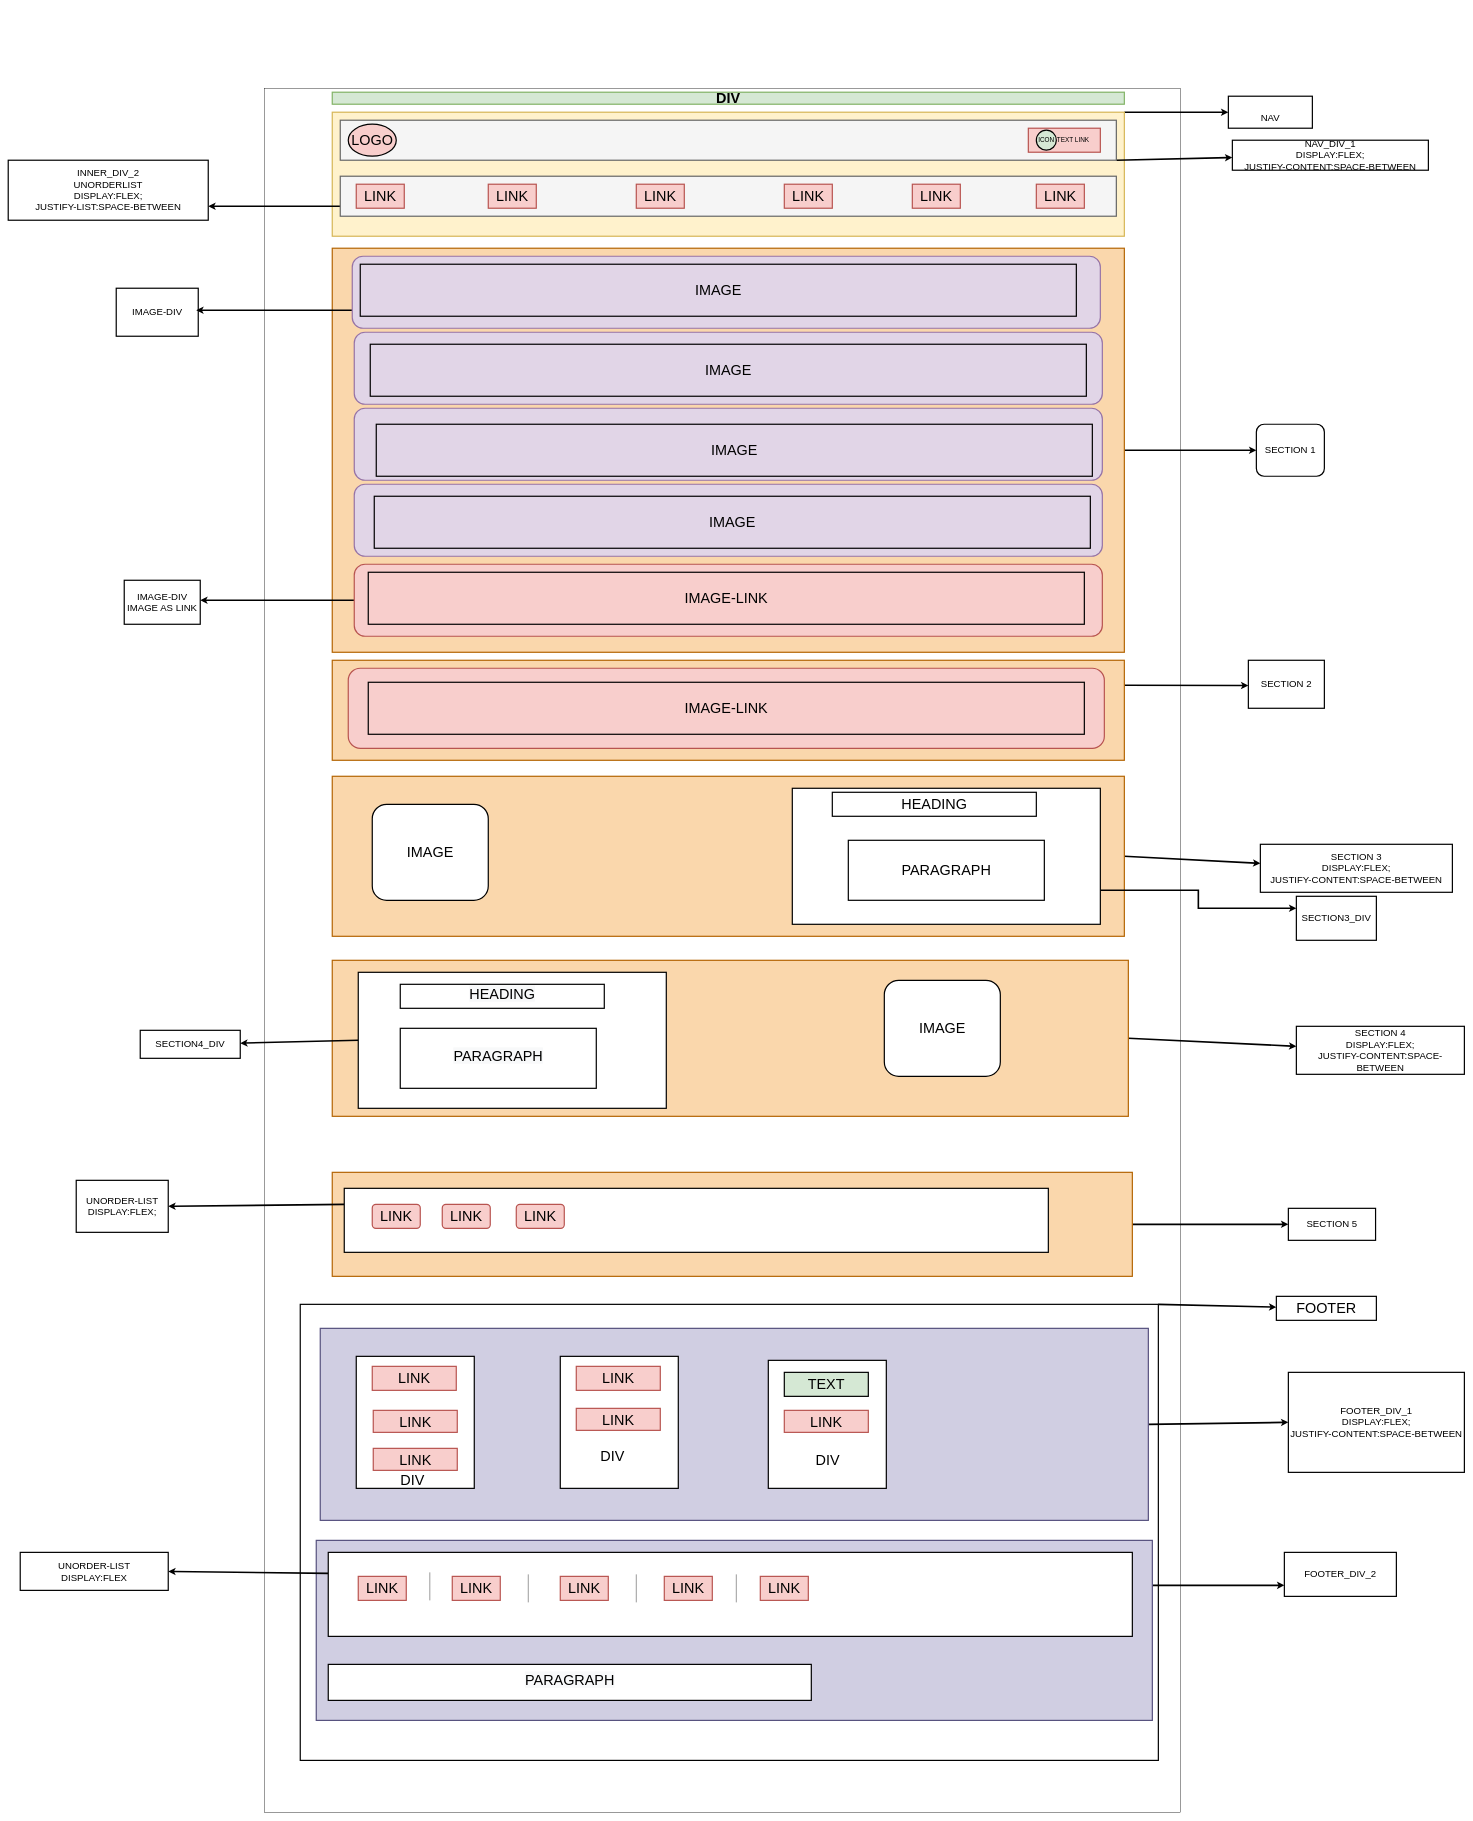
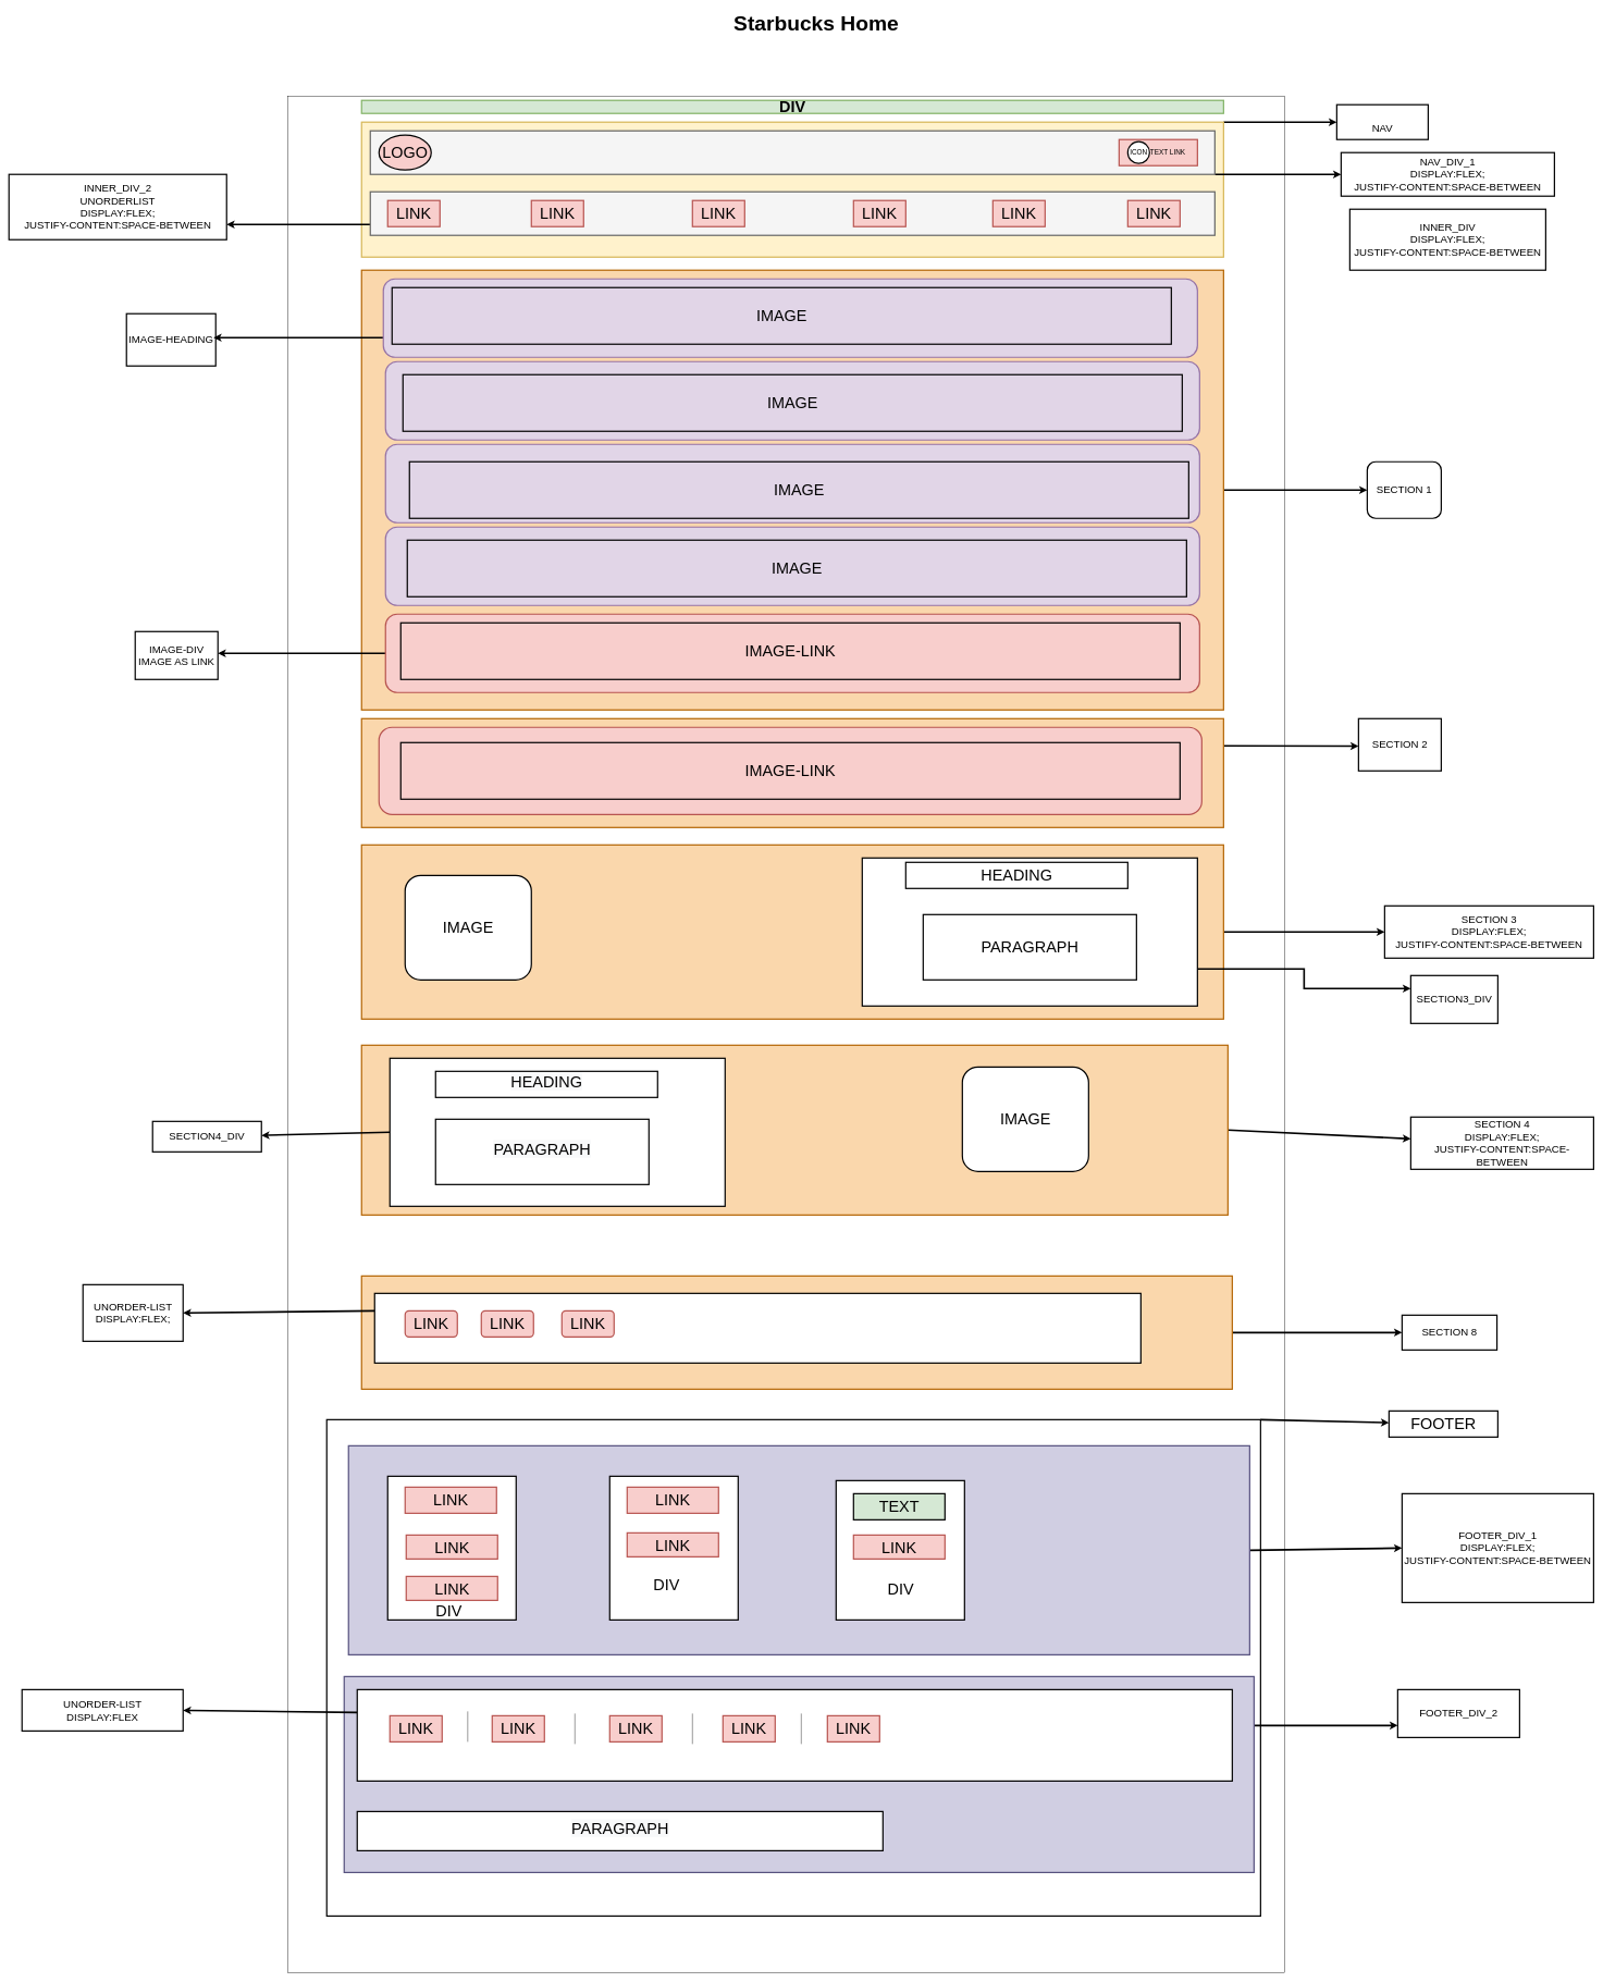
+ <mxCell id="2" value="&lt;h1&gt;&lt;font style=&quot;font-size: 48px;&quot;&gt;Starbucks Home&lt;/font&gt;&lt;/h1&gt;" style="text;html=1;strokeColor=none;fillColor=none;spacing=5;spacingTop=-20;whiteSpace=wrap;overflow=hidden;rounded=0;" parent="1" vertex="1"><mxGeometry x="1680" y="20" width="490" height="100" as="geometry" /></mxCell>
- <mxCell id="11" value="&lt;font size=&quot;3&quot;&gt;ICON&lt;/font&gt;" style="ellipse;whiteSpace=wrap;html=1;aspect=fixed;strokeWidth=3;fillColor=#d5e8d4;" parent="1" vertex="1"><mxGeometry x="2590" y="325" width="50" height="50" as="geometry" /></mxCell>
+ <mxCell id="11" value="&lt;font size=&quot;3&quot;&gt;ICON&lt;/font&gt;" style="ellipse;whiteSpace=wrap;html=1;aspect=fixed;strokeWidth=3;" parent="1" vertex="1"><mxGeometry x="2590" y="325" width="50" height="50" as="geometry" /></mxCell>
- <mxCell id="80" value="NAV_DIV_1&lt;br&gt;DISPLAY:FLEX;&lt;br&gt;JUSTIFY-CONTENT:SPACE-BETWEEN" style="rounded=0;whiteSpace=wrap;html=1;strokeWidth=3;fontSize=24;fillColor=none;" parent="1" vertex="1"><mxGeometry x="3080" y="350" width="490" height="75" as="geometry" /></mxCell>
+ <mxCell id="80" value="NAV_DIV_1&lt;br&gt;DISPLAY:FLEX;&lt;br&gt;JUSTIFY-CONTENT:SPACE-BETWEEN" style="rounded=0;whiteSpace=wrap;html=1;strokeWidth=3;fontSize=24;fillColor=none;" parent="1" vertex="1"><mxGeometry x="3080" y="350" width="490" height="100" as="geometry" /></mxCell>
- <mxCell id="82" value="INNER_DIV_2&lt;br&gt;UNORDERLIST&lt;br&gt;DISPLAY:FLEX;&lt;br&gt;JUSTIFY-LIST:SPACE-BETWEEN" style="rounded=0;whiteSpace=wrap;html=1;strokeWidth=3;fontSize=24;fillColor=none;" parent="1" vertex="1"><mxGeometry x="20" y="400" width="500" height="150" as="geometry" /></mxCell>
+ <mxCell id="82" value="INNER_DIV_2&lt;br&gt;UNORDERLIST&lt;br&gt;DISPLAY:FLEX;&lt;br&gt;JUSTIFY-CONTENT:SPACE-BETWEEN" style="rounded=0;whiteSpace=wrap;html=1;strokeWidth=3;fontSize=24;fillColor=none;" parent="1" vertex="1"><mxGeometry x="20" y="400" width="500" height="150" as="geometry" /></mxCell>
+ <mxCell id="81" value="INNER_DIV&lt;br&gt;DISPLAY:FLEX;&lt;br&gt;JUSTIFY-CONTENT:SPACE-BETWEEN" style="rounded=0;whiteSpace=wrap;html=1;strokeWidth=3;fontSize=24;fillColor=none;" parent="1" vertex="1"><mxGeometry x="3100" y="480" width="450" height="140" as="geometry" /></mxCell>
- <mxCell id="84" value="IMAGE-DIV" style="rounded=0;whiteSpace=wrap;html=1;strokeWidth=3;fontSize=24;fillColor=none;" parent="1" vertex="1"><mxGeometry x="290" y="720" width="205" height="120" as="geometry" /></mxCell>
+ <mxCell id="84" value="IMAGE-HEADING" style="rounded=0;whiteSpace=wrap;html=1;strokeWidth=3;fontSize=24;fillColor=none;" parent="1" vertex="1"><mxGeometry x="290" y="720" width="205" height="120" as="geometry" /></mxCell>
- <mxCell id="87" value="SECTION 3&lt;br&gt;DISPLAY:FLEX;&lt;br&gt;JUSTIFY-CONTENT:SPACE-BETWEEN" style="rounded=0;whiteSpace=wrap;html=1;strokeWidth=3;fontSize=24;fillColor=none;" parent="1" vertex="1"><mxGeometry x="3150" y="2110" width="480" height="120" as="geometry" /></mxCell>
+ <mxCell id="87" value="SECTION 3&lt;br&gt;DISPLAY:FLEX;&lt;br&gt;JUSTIFY-CONTENT:SPACE-BETWEEN" style="rounded=0;whiteSpace=wrap;html=1;strokeWidth=3;fontSize=24;fillColor=none;" parent="1" vertex="1"><mxGeometry x="3180" y="2080" width="480" height="120" as="geometry" /></mxCell>
- <mxCell id="91" value="SECTION 5" style="rounded=0;whiteSpace=wrap;html=1;strokeWidth=3;fontSize=24;fillColor=none;" parent="1" vertex="1"><mxGeometry x="3220" y="3020" width="218" height="80" as="geometry" /></mxCell>
+ <mxCell id="91" value="SECTION 8" style="rounded=0;whiteSpace=wrap;html=1;strokeWidth=3;fontSize=24;fillColor=none;" parent="1" vertex="1"><mxGeometry x="3220" y="3020" width="218" height="80" as="geometry" /></mxCell>
